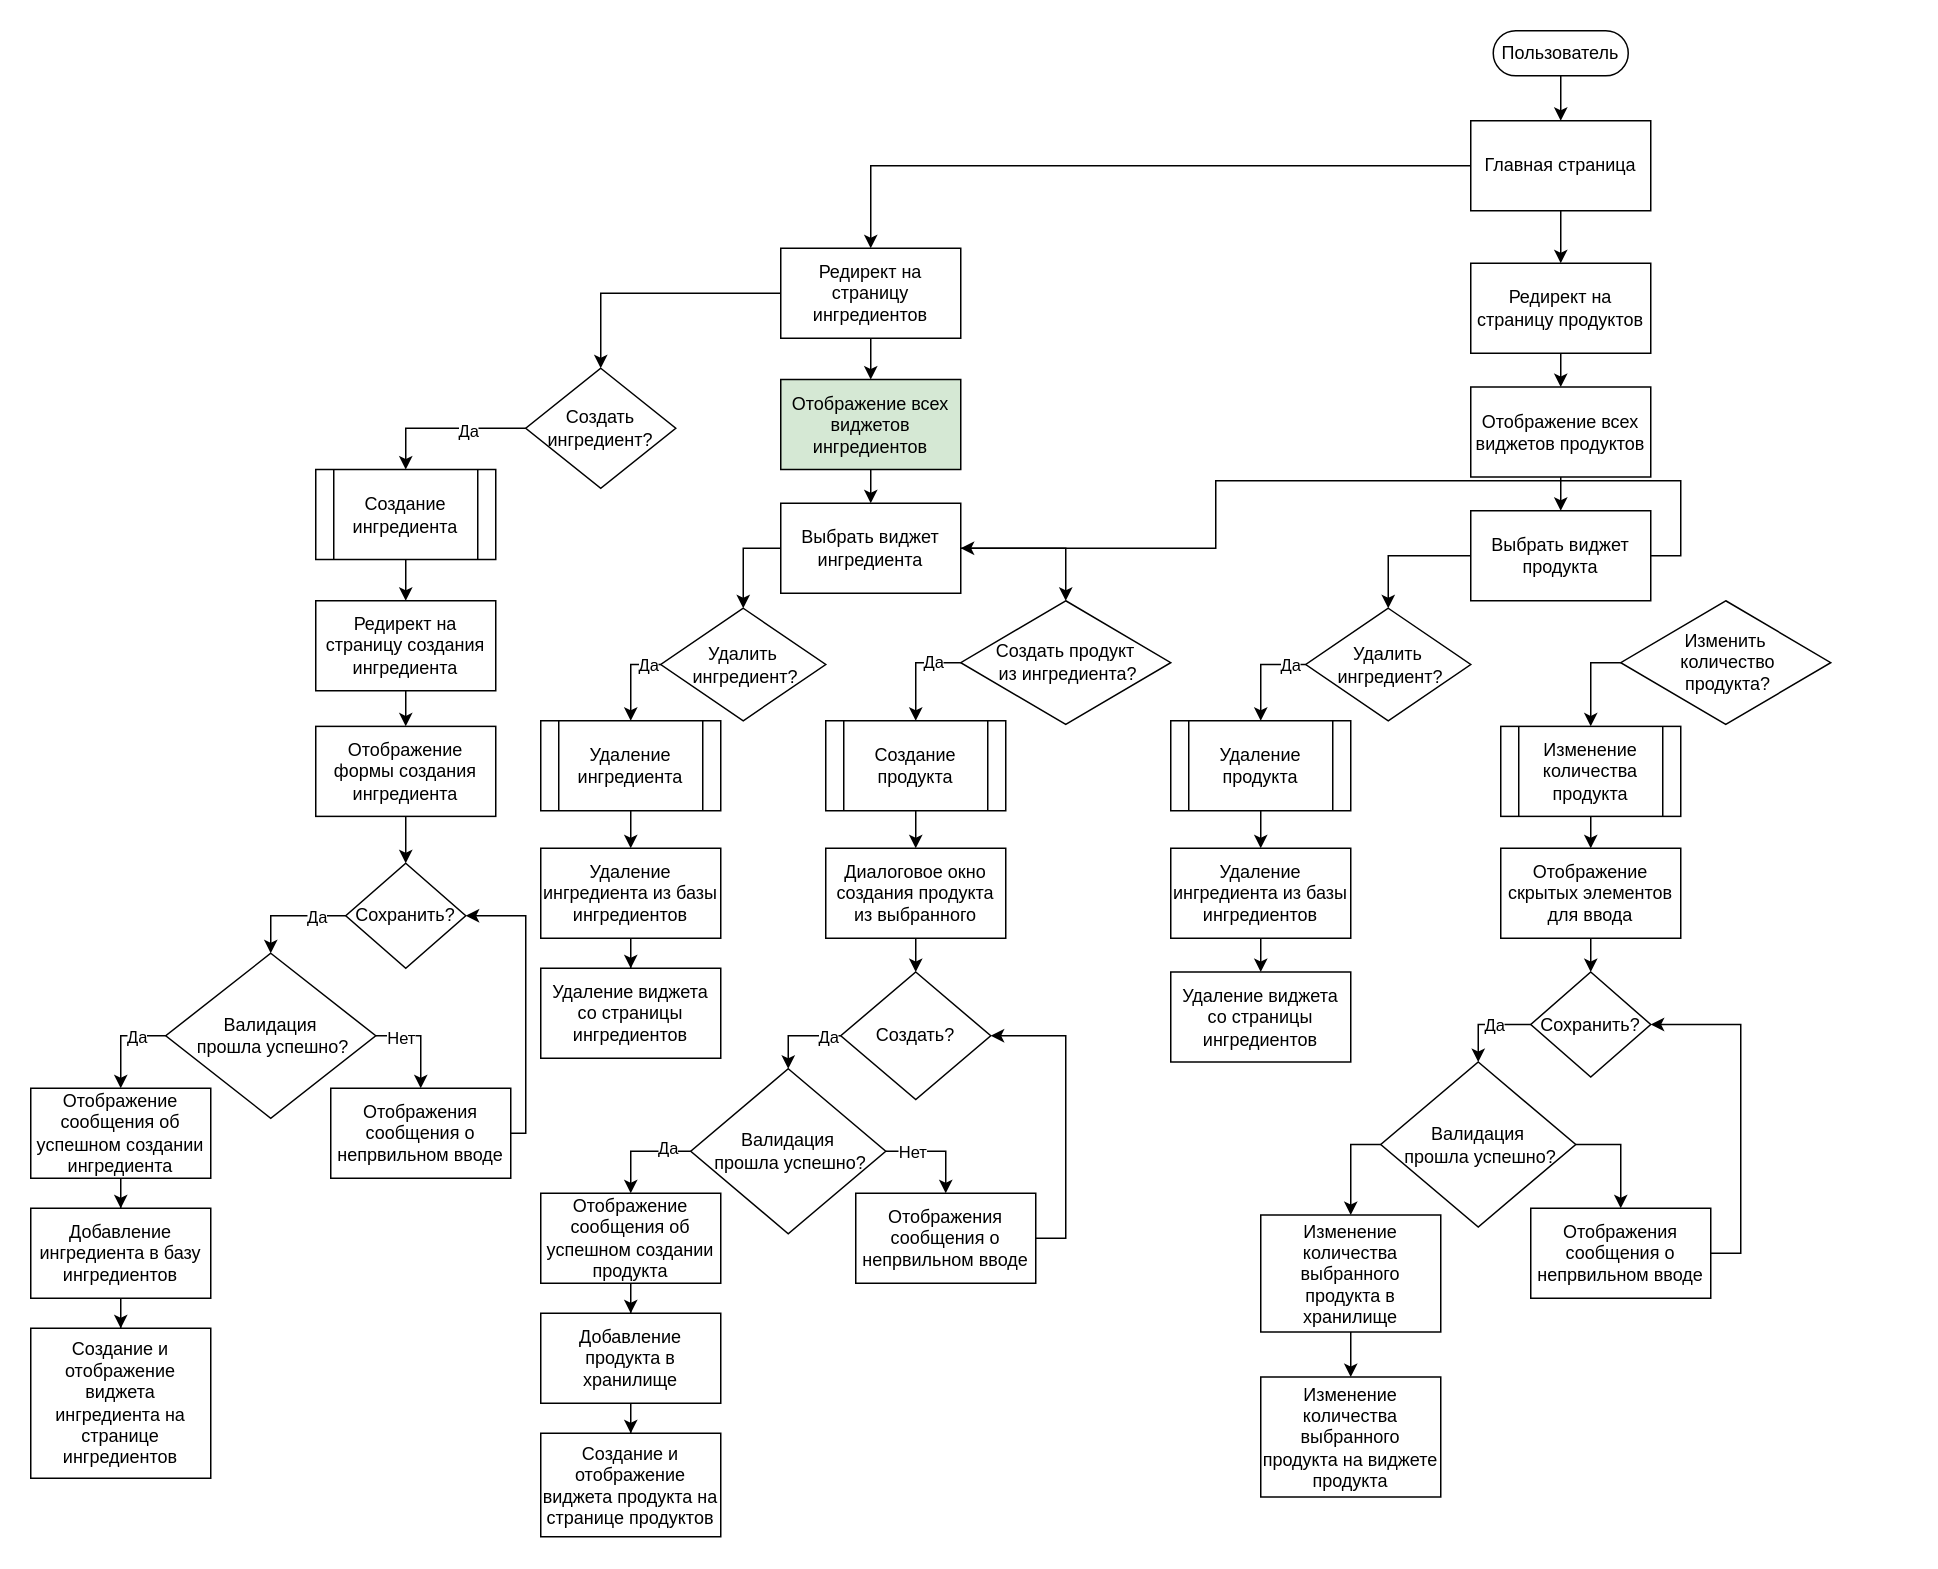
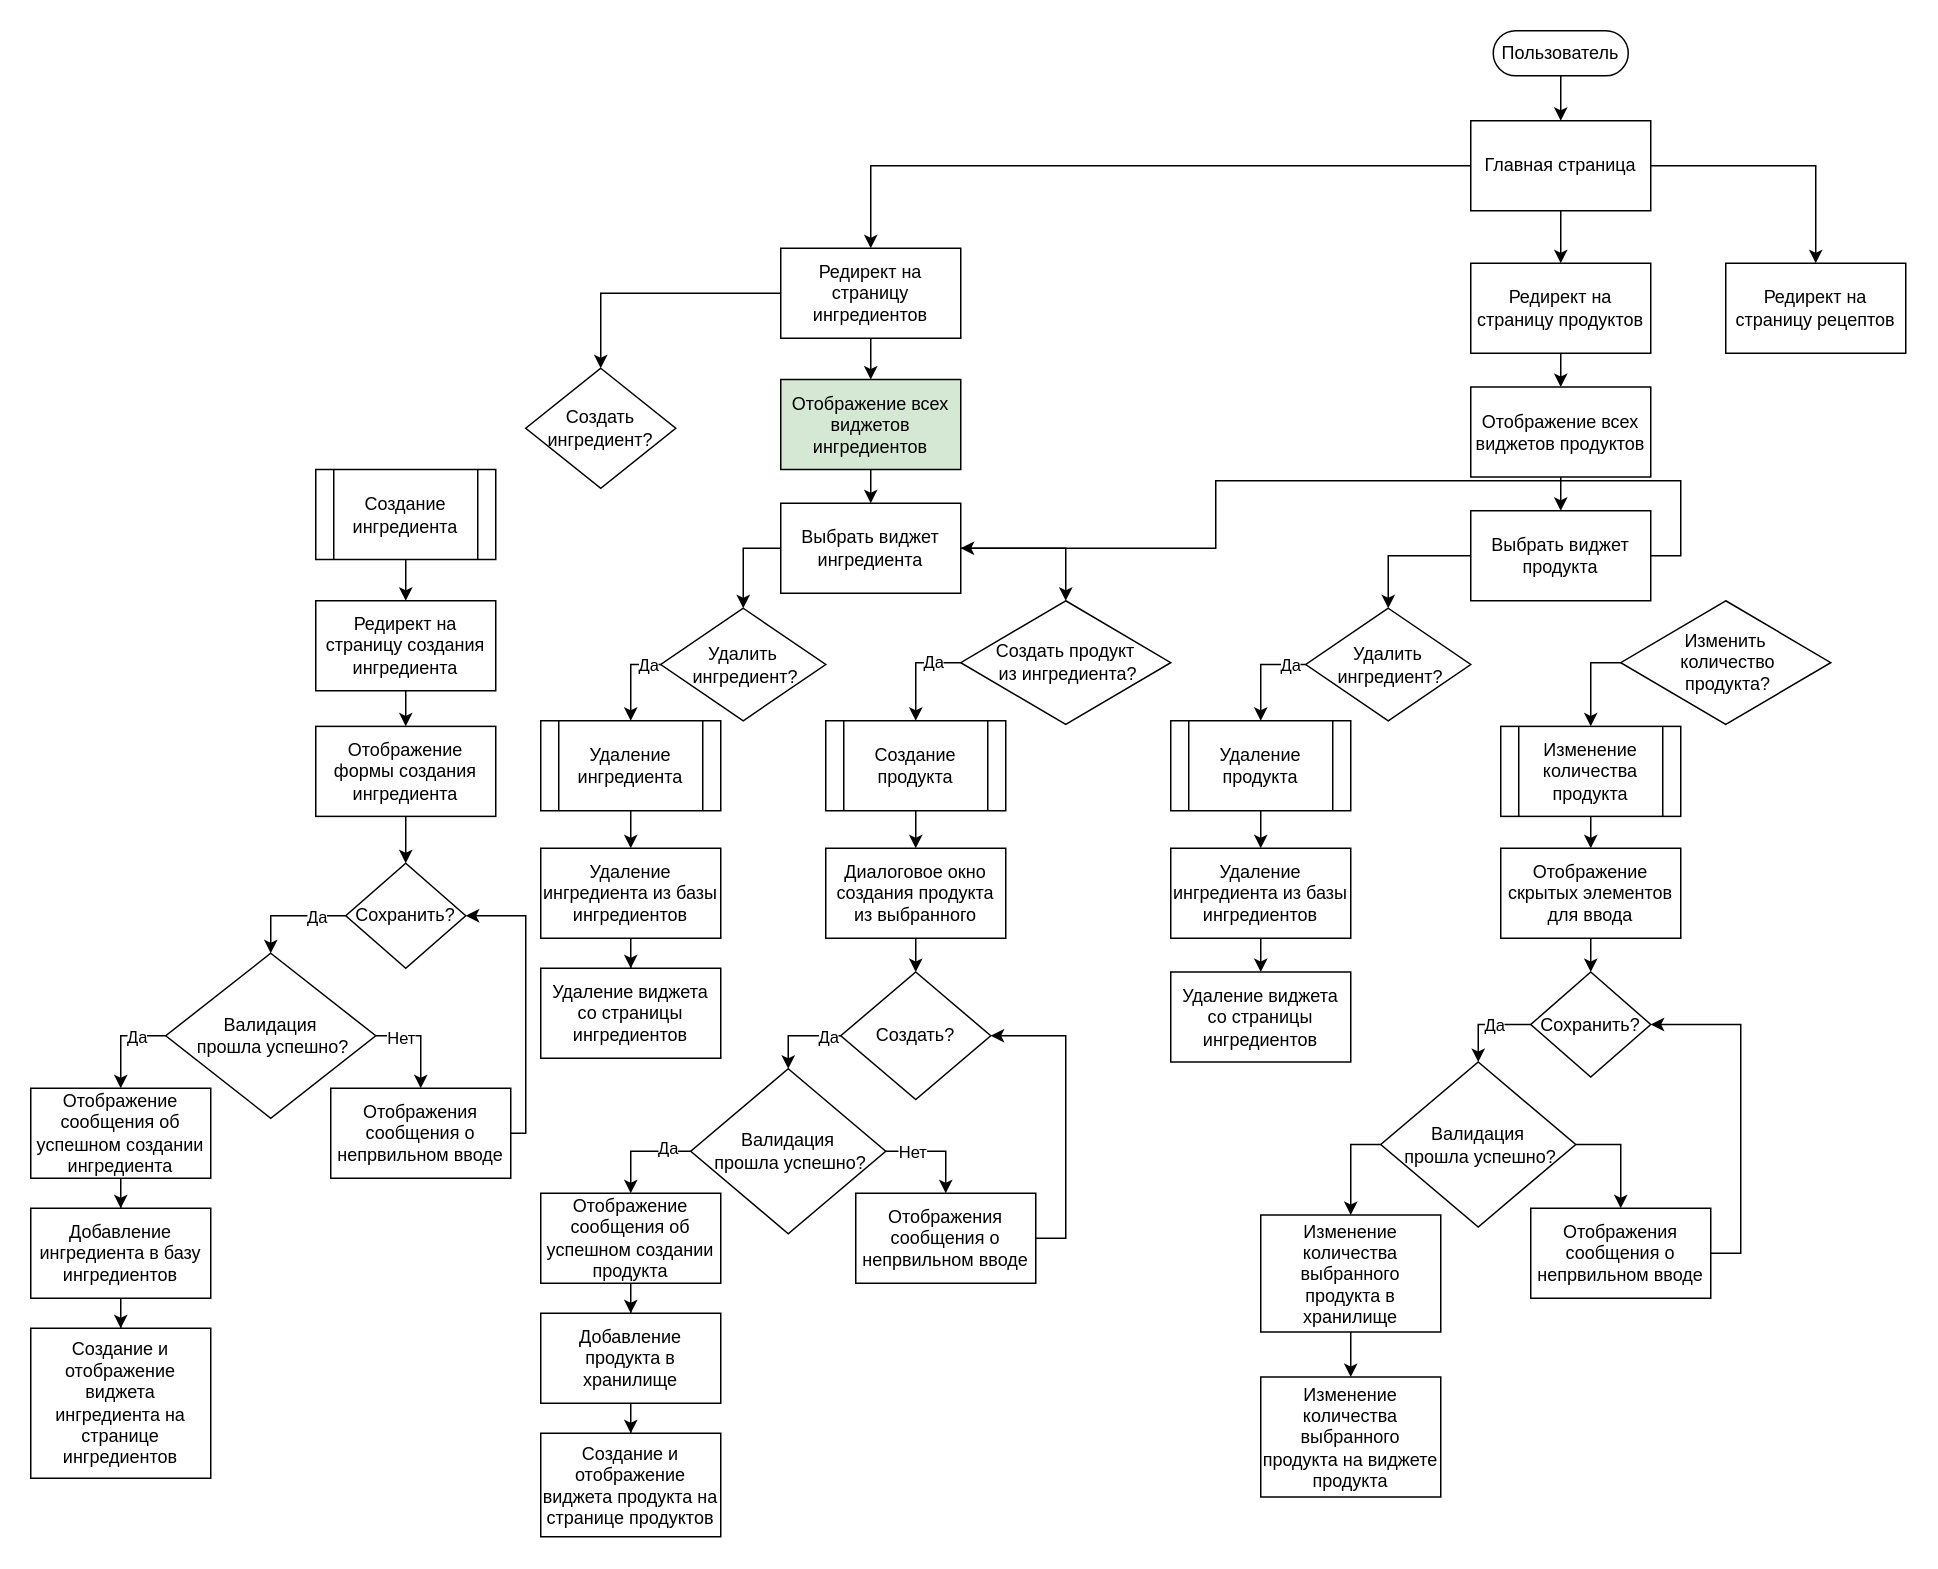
+ <mxCell id="6" style="edgeStyle=orthogonalEdgeStyle;rounded=0;orthogonalLoop=1;jettySize=auto;html=1;" edge="1" parent="1" source="7" target="13"><mxGeometry relative="1" as="geometry" /></mxCell>
+ <mxCell id="13" value="Редирект на страницу рецептов" style="rounded=0;whiteSpace=wrap;html=1;" vertex="1" parent="1"><mxGeometry x="1150" y="175" width="120" height="60" as="geometry" /></mxCell>
- <mxCell id="16" style="edgeStyle=orthogonalEdgeStyle;rounded=0;orthogonalLoop=1;jettySize=auto;html=1;entryX=0.5;entryY=0;entryDx=0;entryDy=0;" edge="1" parent="1" source="18" target="15"><mxGeometry relative="1" as="geometry" /></mxCell>
- <mxCell id="17" value="Да" style="edgeLabel;html=1;align=center;verticalAlign=middle;resizable=0;points=[];" vertex="1" connectable="0" parent="16"><mxGeometry x="-0.271" y="1" relative="1" as="geometry"><mxPoint as="offset" /></mxGeometry></mxCell>
